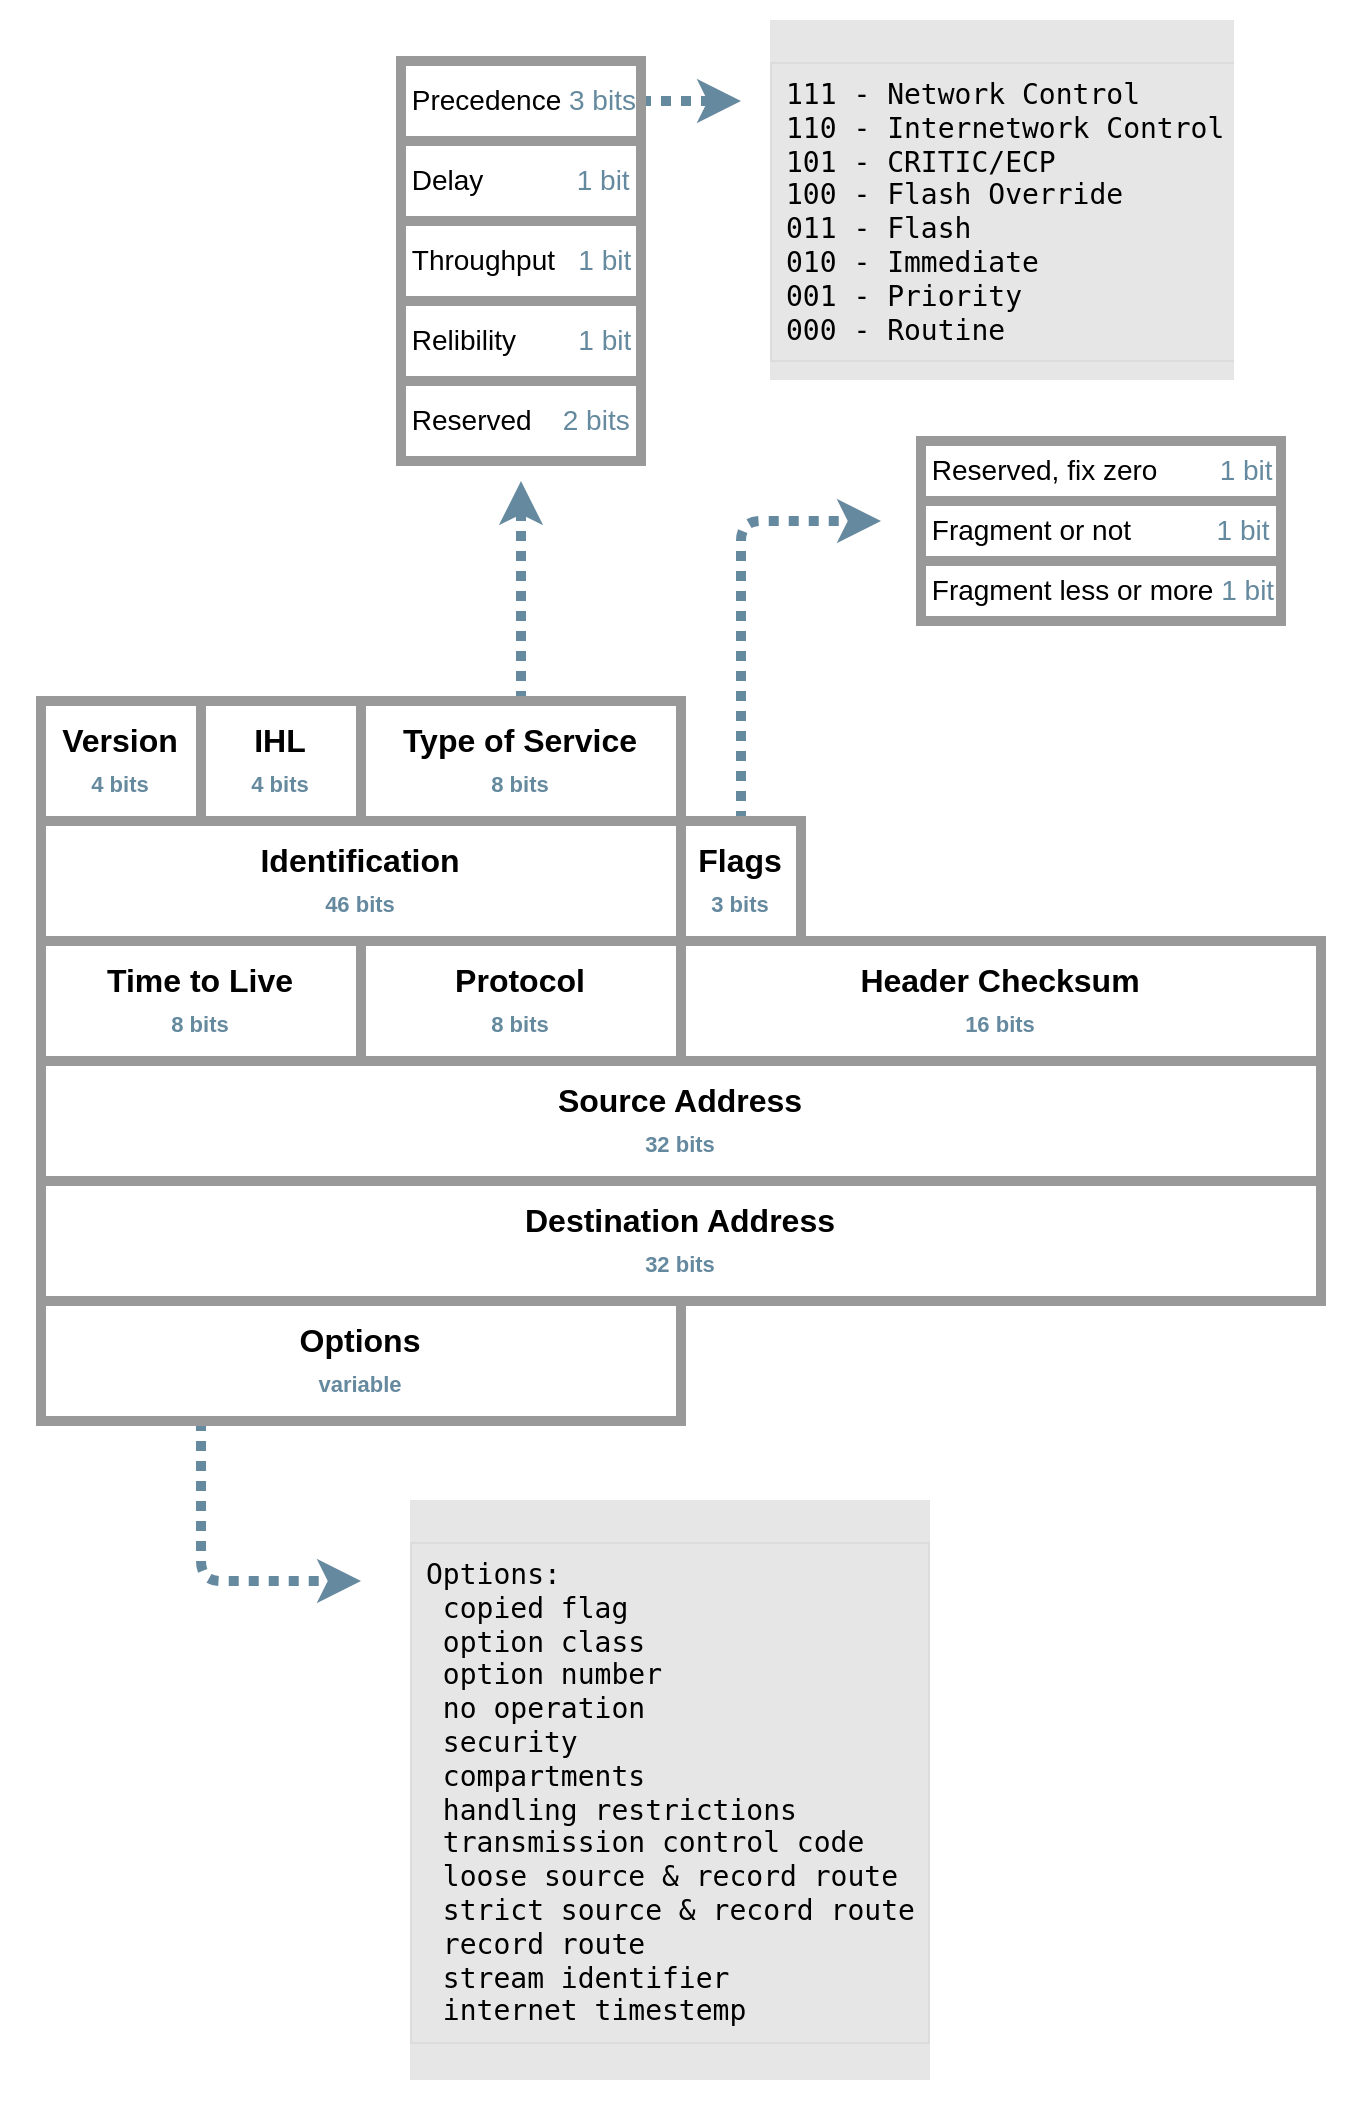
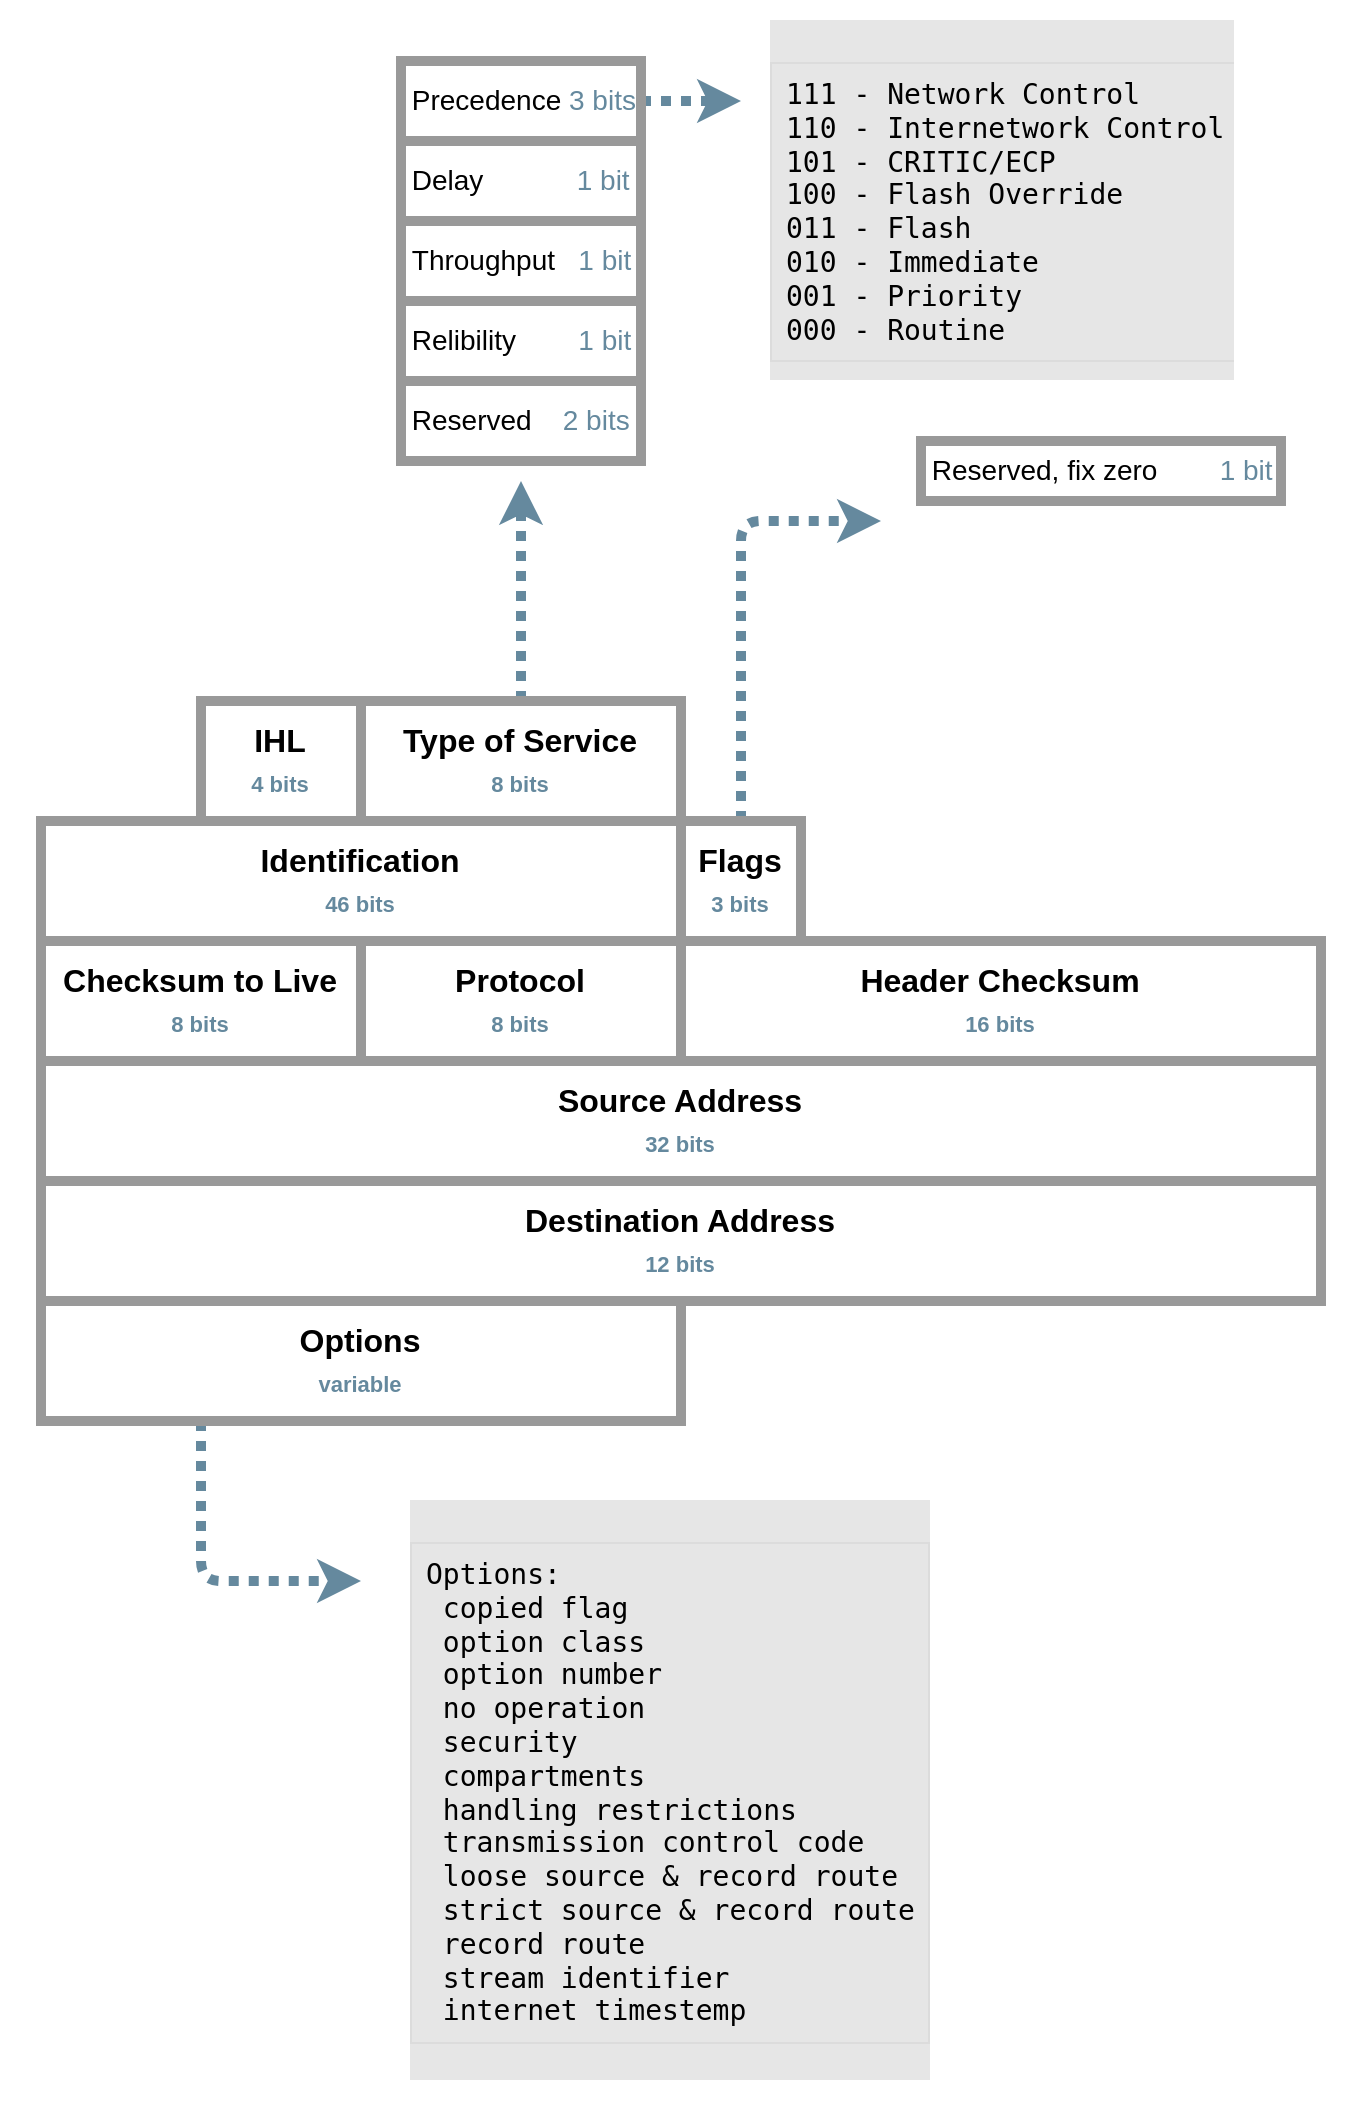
- <mxCell id="24" value="&amp;nbsp;Fragment or not&amp;nbsp; &amp;nbsp; &amp;nbsp; &amp;nbsp; &amp;nbsp; &amp;nbsp;&lt;span style=&quot;color: rgb(101 , 137 , 158)&quot;&gt;1 bit&lt;/span&gt;" style="rounded=0;whiteSpace=wrap;html=1;fontSize=14;fontColor=#000000;strokeColor=#999999;strokeWidth=5;fillColor=none;align=left;" vertex="1" parent="1"><mxGeometry x="460" y="250" width="180" height="30" as="geometry" /></mxCell>
- <mxCell id="25" value="&amp;nbsp;Fragment less or more&amp;nbsp;&lt;span style=&quot;color: rgb(101 , 137 , 158)&quot;&gt;1 bit&lt;/span&gt;" style="rounded=0;whiteSpace=wrap;html=1;fontSize=14;fontColor=#000000;strokeColor=#999999;strokeWidth=5;fillColor=none;align=left;" vertex="1" parent="1"><mxGeometry x="460" y="280" width="180" height="30" as="geometry" /></mxCell>
- <mxCell id="2" value="&lt;font&gt;Version&lt;br&gt;&lt;font style=&quot;font-size: 11px&quot; color=&quot;#65899e&quot;&gt;4 bits&lt;/font&gt;&lt;br&gt;&lt;/font&gt;" style="rounded=0;whiteSpace=wrap;html=1;fillColor=none;strokeColor=#999999;strokeWidth=5;fontColor=#000000;fontStyle=1;fontSize=16;" parent="1" vertex="1"><mxGeometry x="20" y="350" width="80" height="60" as="geometry" /></mxCell>
- <mxCell id="9" value="Time to Live&lt;br&gt;&lt;span style=&quot;color: rgb(101 , 137 , 158) ; font-size: 11px&quot;&gt;8 bits&lt;/span&gt;" style="rounded=0;whiteSpace=wrap;html=1;fillColor=none;strokeColor=#999999;strokeWidth=5;fontColor=#000000;fontStyle=1;fontSize=16;" parent="1" vertex="1"><mxGeometry x="20" y="470" width="160" height="60" as="geometry" /></mxCell>
+ <mxCell id="9" value="Checksum to Live&lt;br&gt;&lt;span style=&quot;color: rgb(101 , 137 , 158) ; font-size: 11px&quot;&gt;8 bits&lt;/span&gt;" style="rounded=0;whiteSpace=wrap;html=1;fillColor=none;strokeColor=#999999;strokeWidth=5;fontColor=#000000;fontStyle=1;fontSize=16;" parent="1" vertex="1"><mxGeometry x="20" y="470" width="160" height="60" as="geometry" /></mxCell>
- <mxCell id="13" value="Destination Address&lt;br&gt;&lt;span style=&quot;color: rgb(101 , 137 , 158) ; font-size: 11px&quot;&gt;32 bits&lt;/span&gt;" style="rounded=0;whiteSpace=wrap;html=1;fillColor=none;strokeColor=#999999;strokeWidth=5;fontColor=#000000;fontStyle=1;fontSize=16;" parent="1" vertex="1"><mxGeometry x="20" y="590" width="640" height="60" as="geometry" /></mxCell>
+ <mxCell id="13" value="Destination Address&lt;br&gt;&lt;span style=&quot;color: rgb(101 , 137 , 158) ; font-size: 11px&quot;&gt;12 bits&lt;/span&gt;" style="rounded=0;whiteSpace=wrap;html=1;fillColor=none;strokeColor=#999999;strokeWidth=5;fontColor=#000000;fontStyle=1;fontSize=16;" parent="1" vertex="1"><mxGeometry x="20" y="590" width="640" height="60" as="geometry" /></mxCell>
